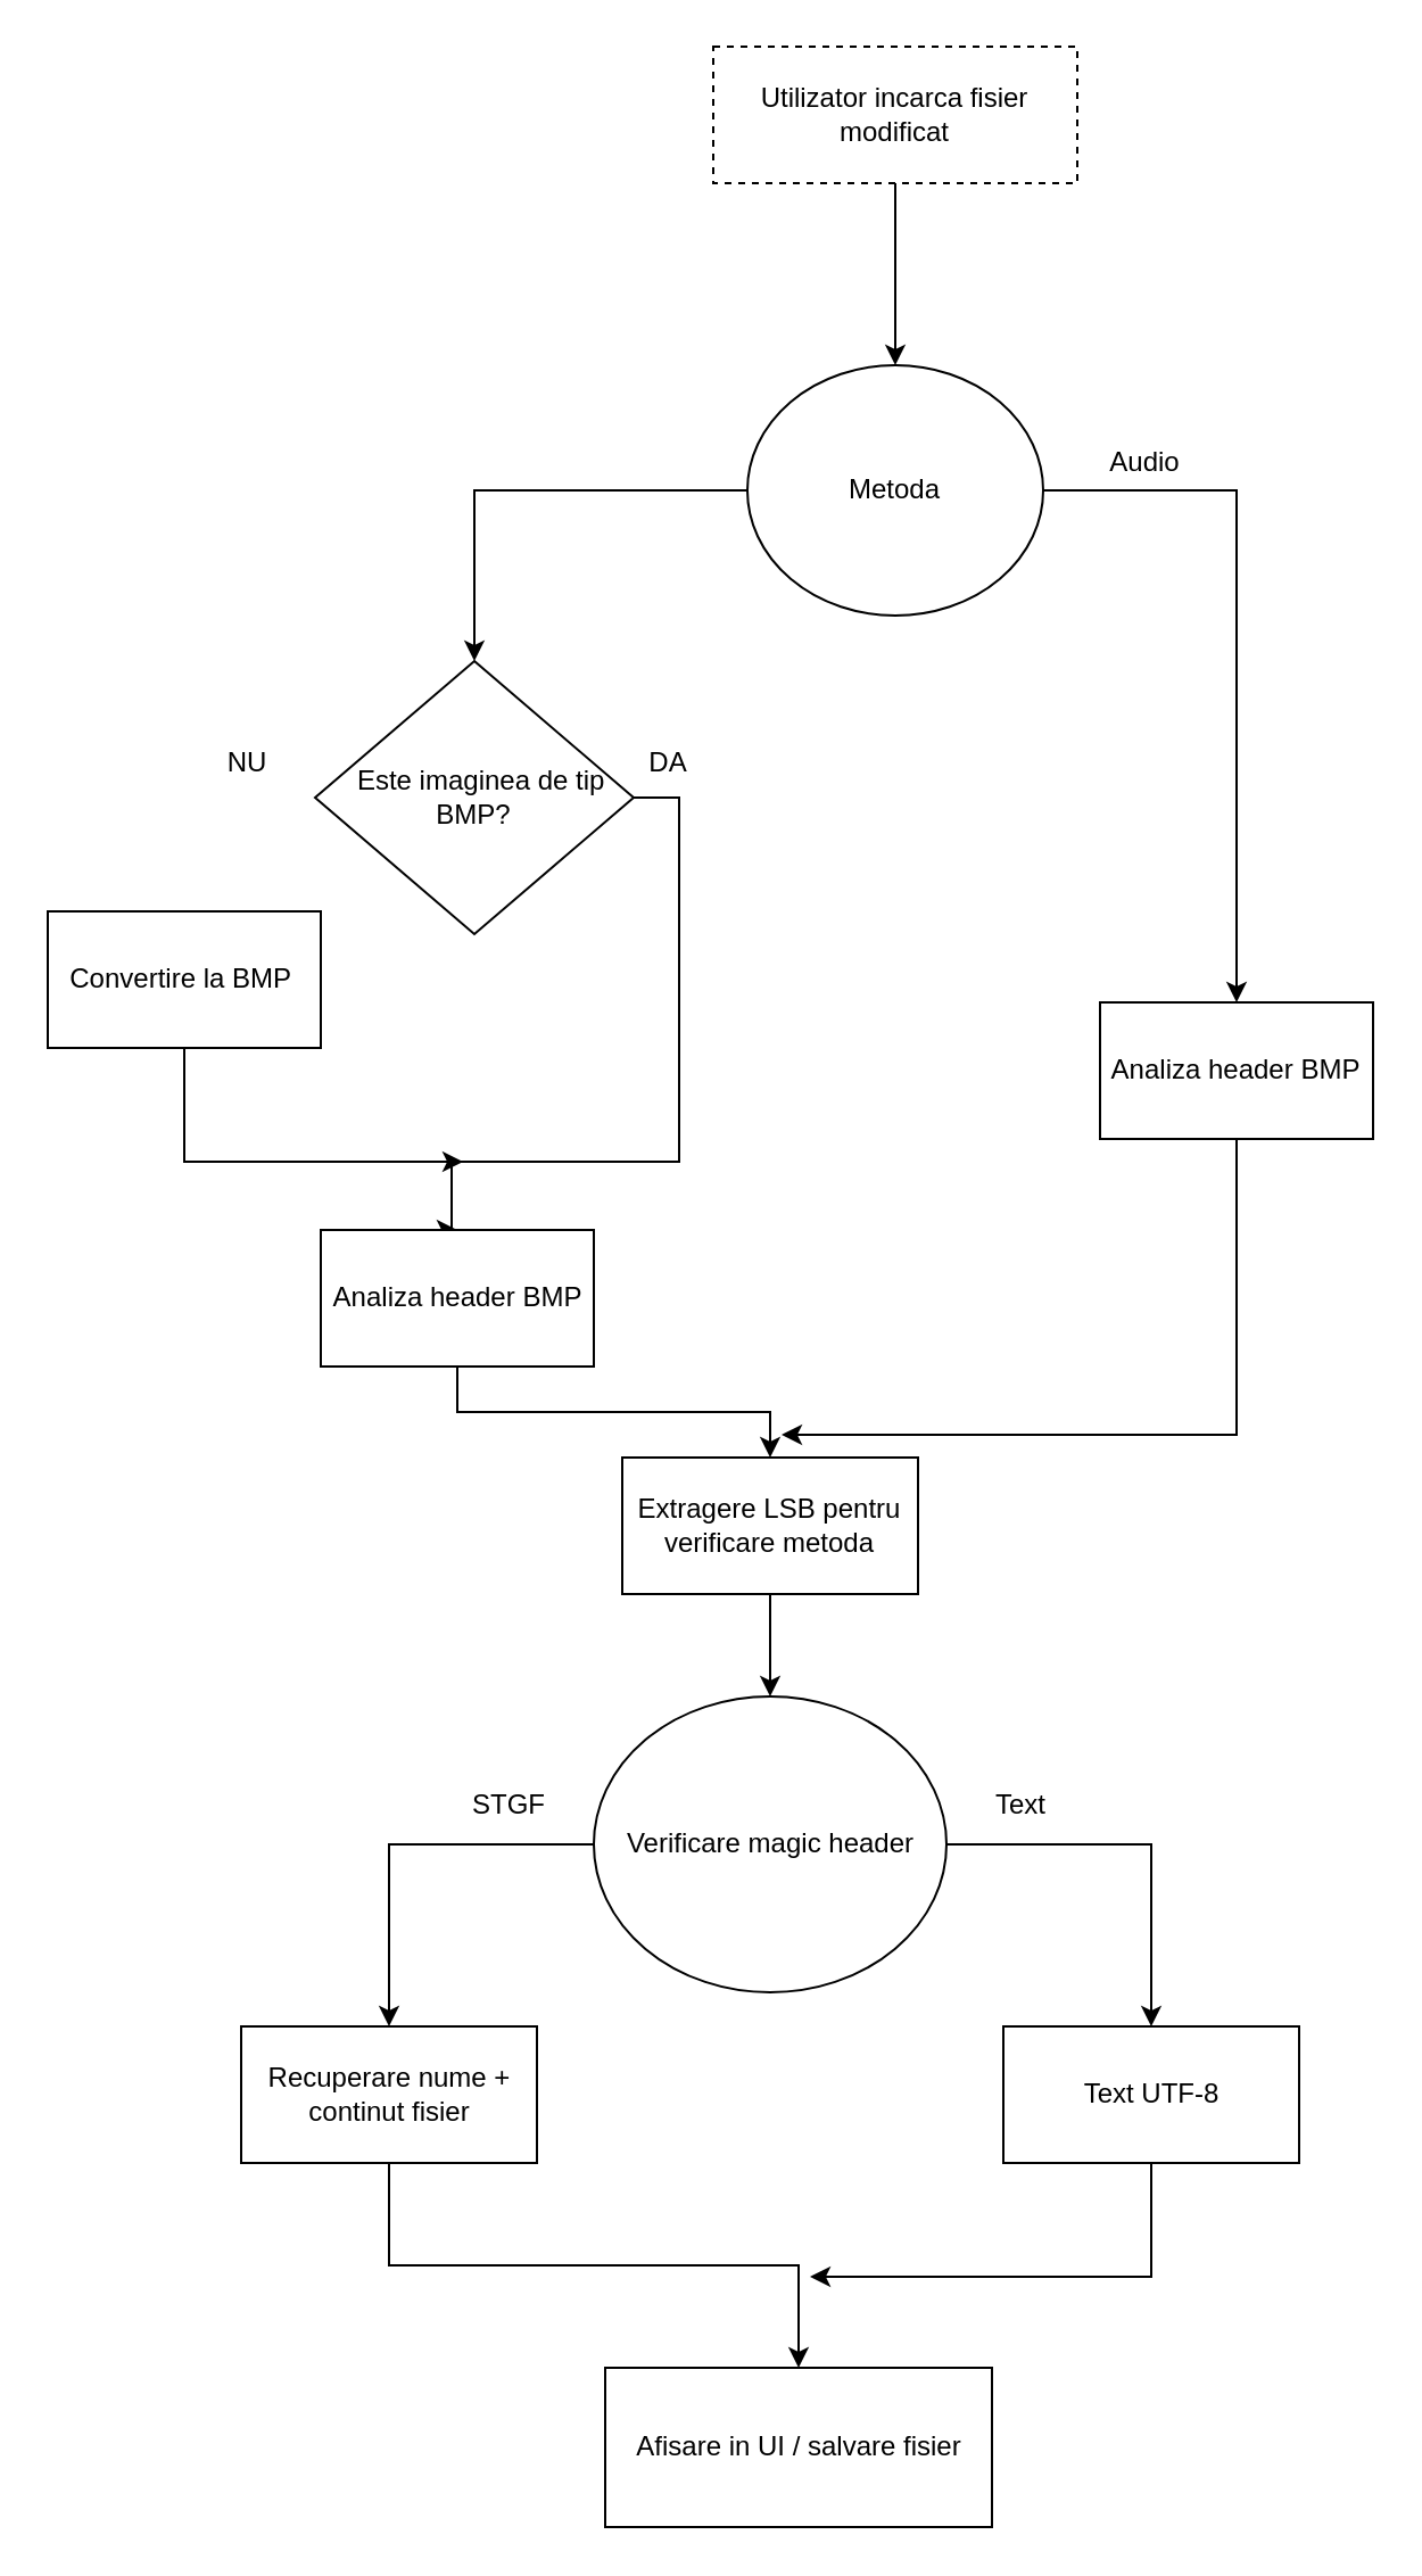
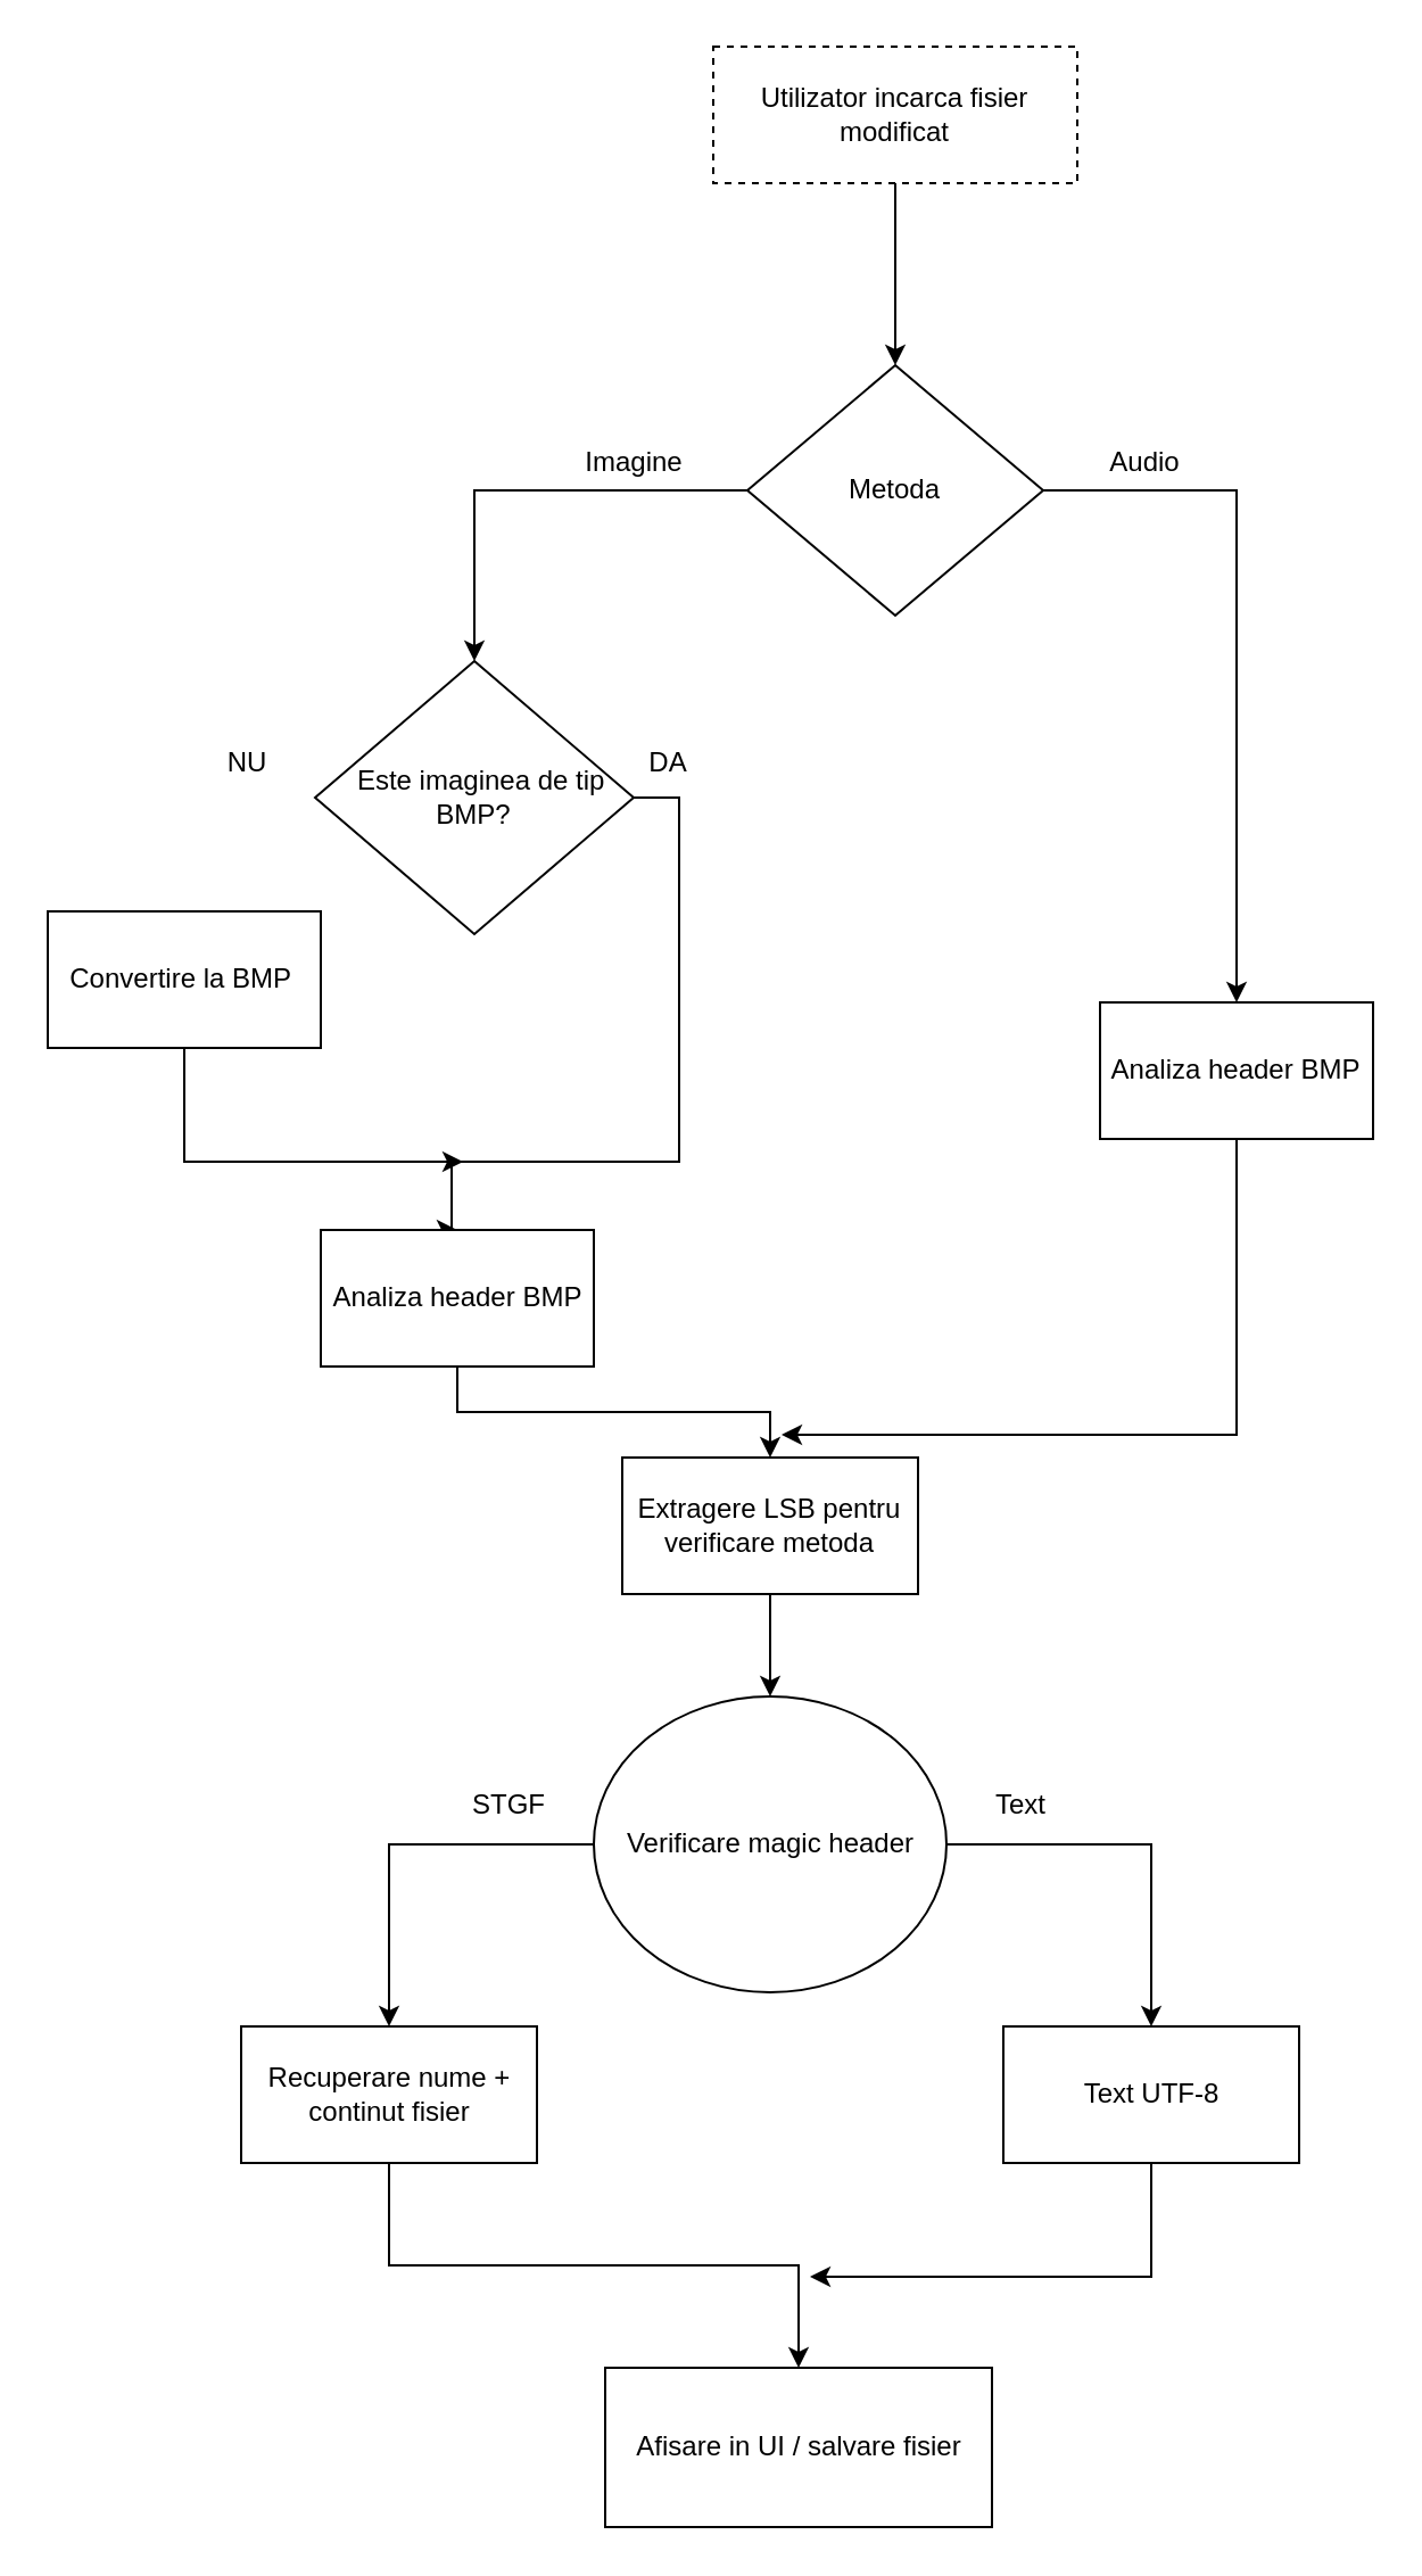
+ <mxCell id="7" value="&lt;font style=&quot;color: light-dark(rgb(0, 0, 0), rgb(153, 153, 255));&quot;&gt;Imagine&lt;/font&gt;" style="text;html=1;align=center;verticalAlign=middle;resizable=0;points=[];autosize=1;strokeColor=none;fillColor=none;" parent="1" vertex="1"><mxGeometry x="243" y="188" width="70" height="30" as="geometry" /></mxCell>
- <mxCell id="6" value="Metoda" style="ellipse;whiteSpace=wrap;html=1;" parent="1" vertex="1"><mxGeometry x="328" y="160" width="130" height="110" as="geometry" /></mxCell>
+ <mxCell id="6" value="Metoda" style="rhombus;whiteSpace=wrap;html=1;" parent="1" vertex="1"><mxGeometry x="328" y="160" width="130" height="110" as="geometry" /></mxCell>
